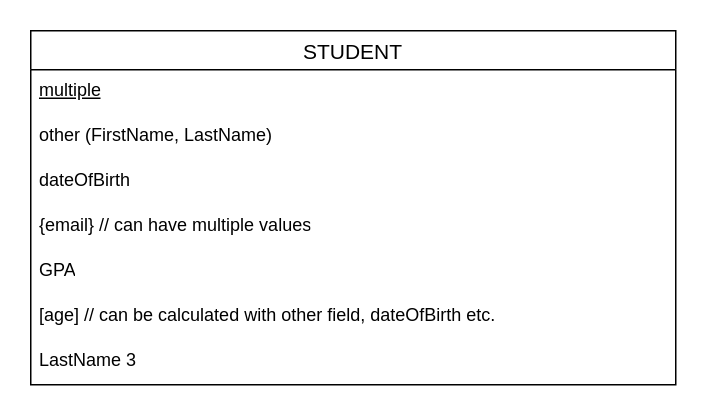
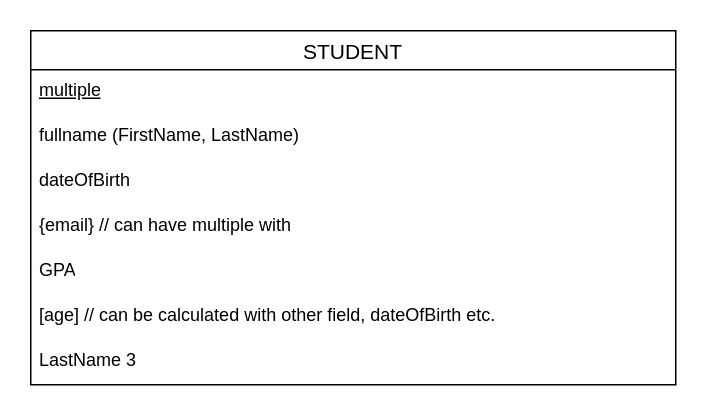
- <mxCell id="4" value="other (FirstName, LastName)" style="text;strokeColor=none;fillColor=none;spacingLeft=4;spacingRight=4;overflow=hidden;rotatable=0;points=[[0,0.5],[1,0.5]];portConstraint=eastwest;fontSize=12;whiteSpace=wrap;html=1;" vertex="1" parent="2"><mxGeometry y="56" width="430" height="30" as="geometry" /></mxCell>
+ <mxCell id="4" value="fullname (FirstName, LastName)" style="text;strokeColor=none;fillColor=none;spacingLeft=4;spacingRight=4;overflow=hidden;rotatable=0;points=[[0,0.5],[1,0.5]];portConstraint=eastwest;fontSize=12;whiteSpace=wrap;html=1;" vertex="1" parent="2"><mxGeometry y="56" width="430" height="30" as="geometry" /></mxCell>
- <mxCell id="6" value="{email} // can have multiple values" style="text;strokeColor=none;fillColor=none;spacingLeft=4;spacingRight=4;overflow=hidden;rotatable=0;points=[[0,0.5],[1,0.5]];portConstraint=eastwest;fontSize=12;whiteSpace=wrap;html=1;" vertex="1" parent="2"><mxGeometry y="116" width="430" height="30" as="geometry" /></mxCell>
+ <mxCell id="6" value="{email} // can have multiple with" style="text;strokeColor=none;fillColor=none;spacingLeft=4;spacingRight=4;overflow=hidden;rotatable=0;points=[[0,0.5],[1,0.5]];portConstraint=eastwest;fontSize=12;whiteSpace=wrap;html=1;" vertex="1" parent="2"><mxGeometry y="116" width="430" height="30" as="geometry" /></mxCell>
